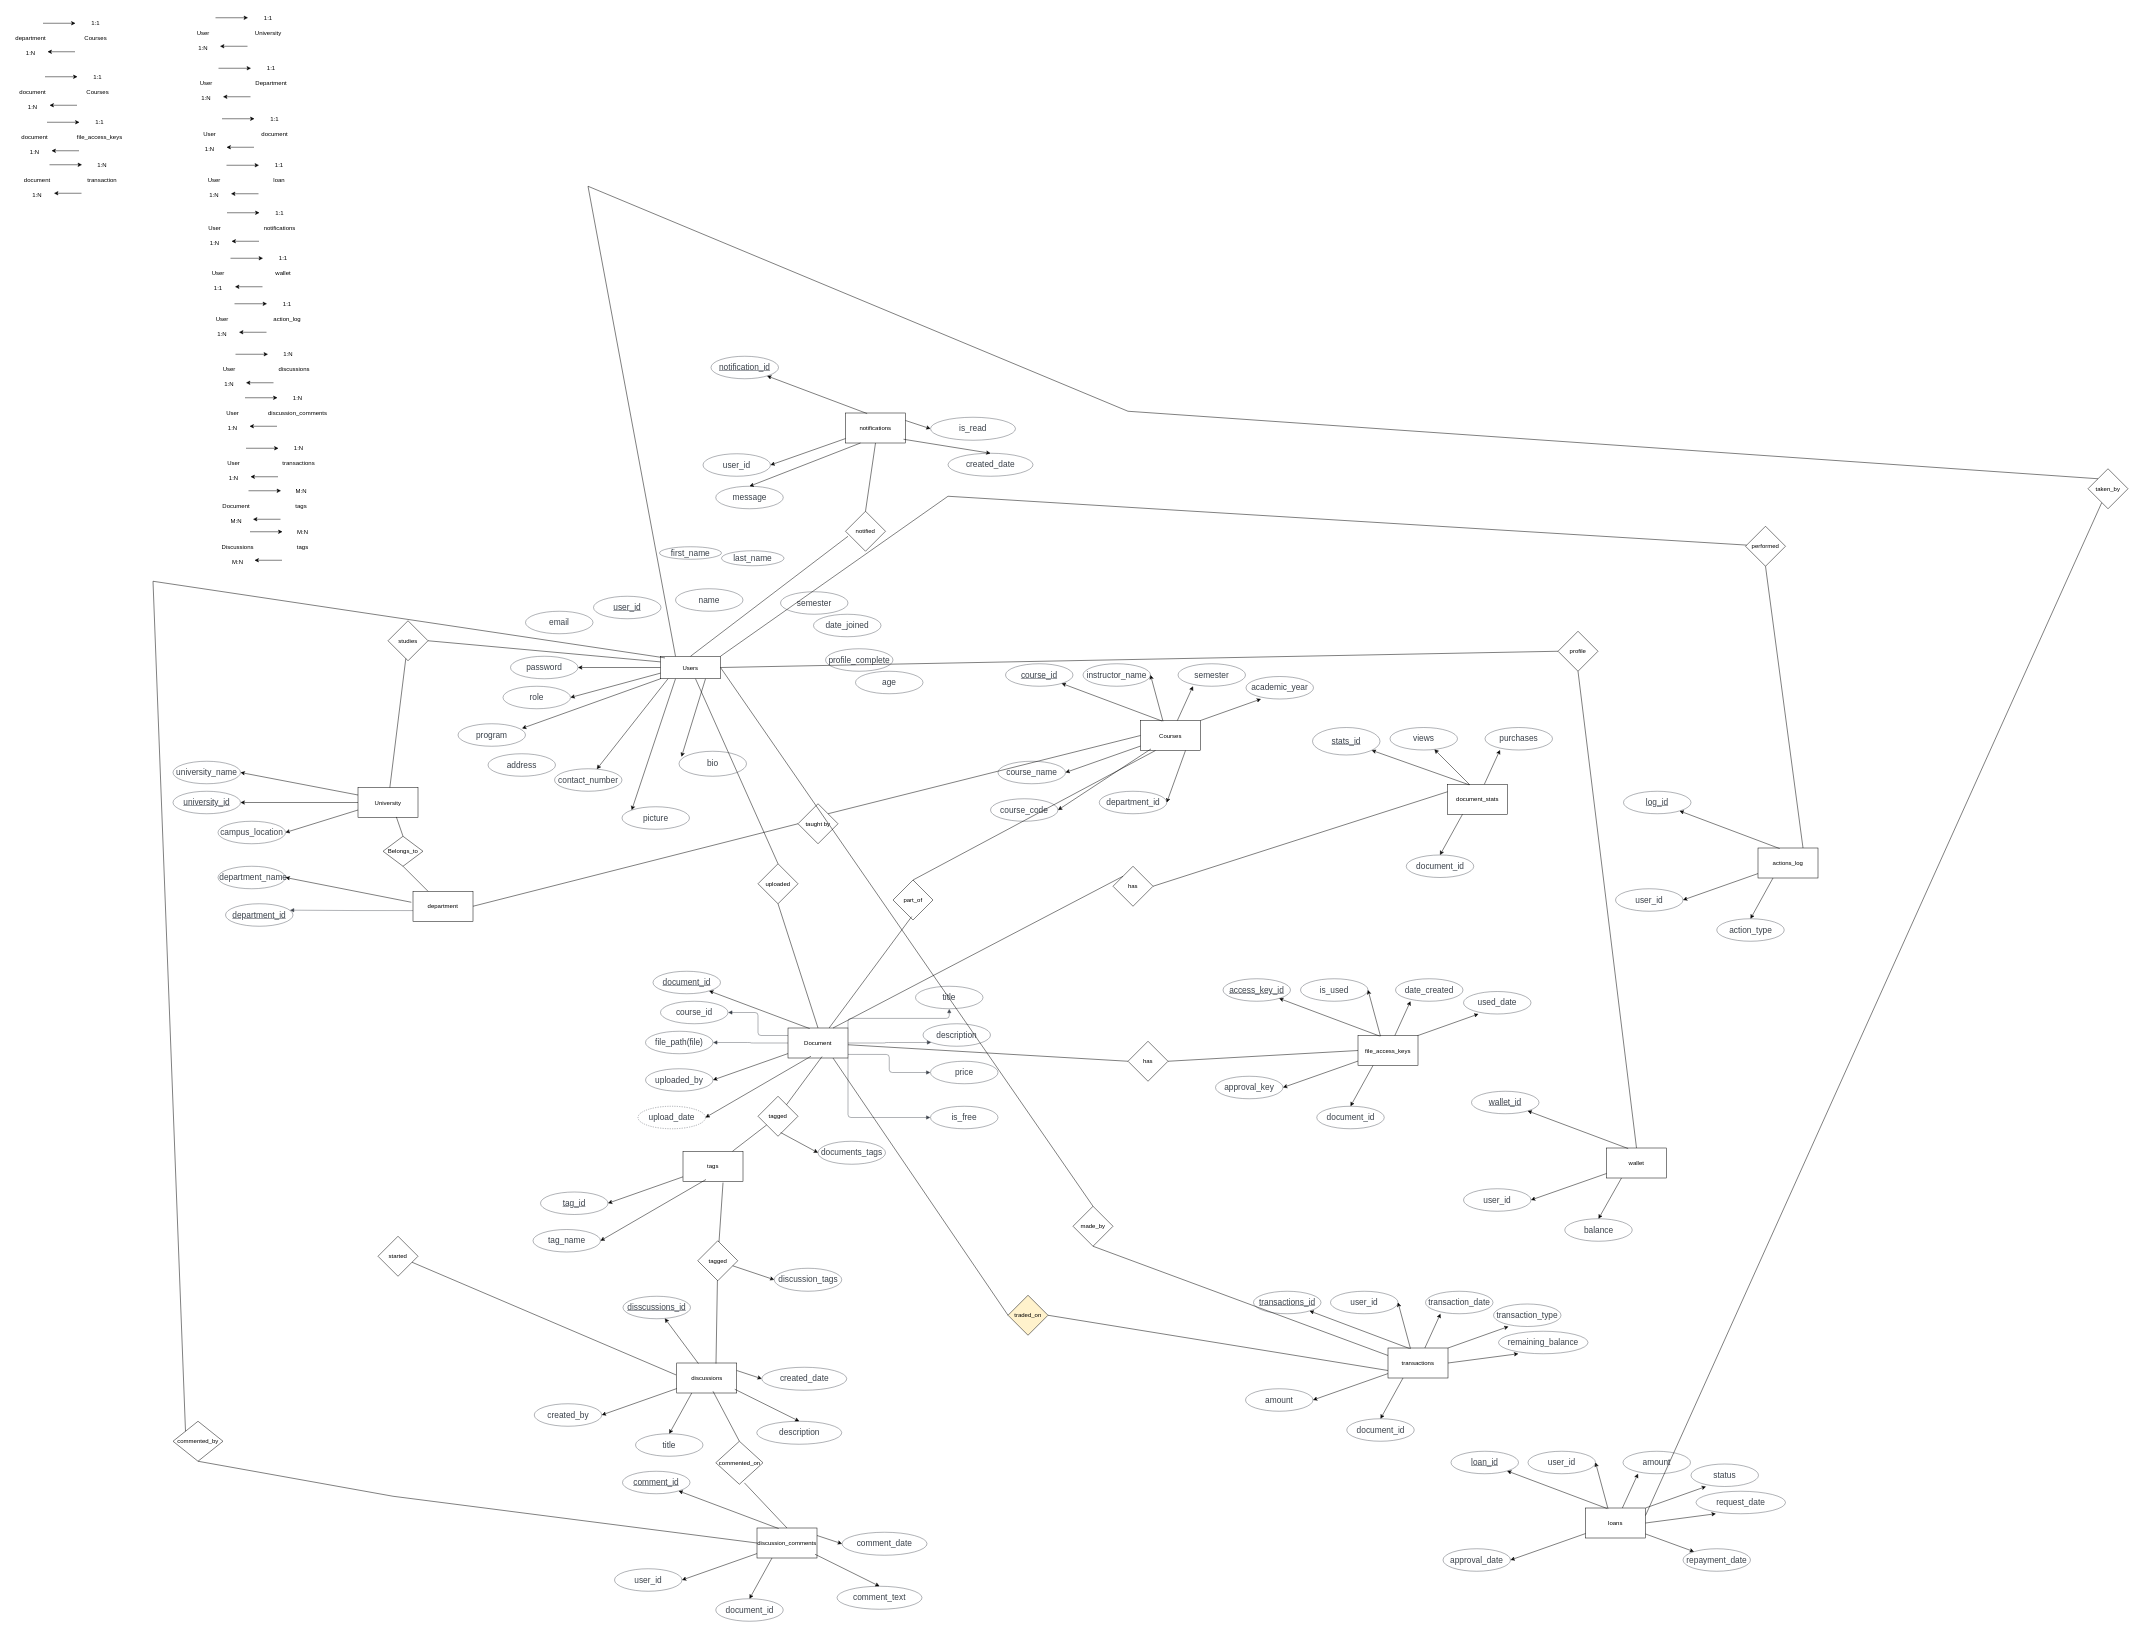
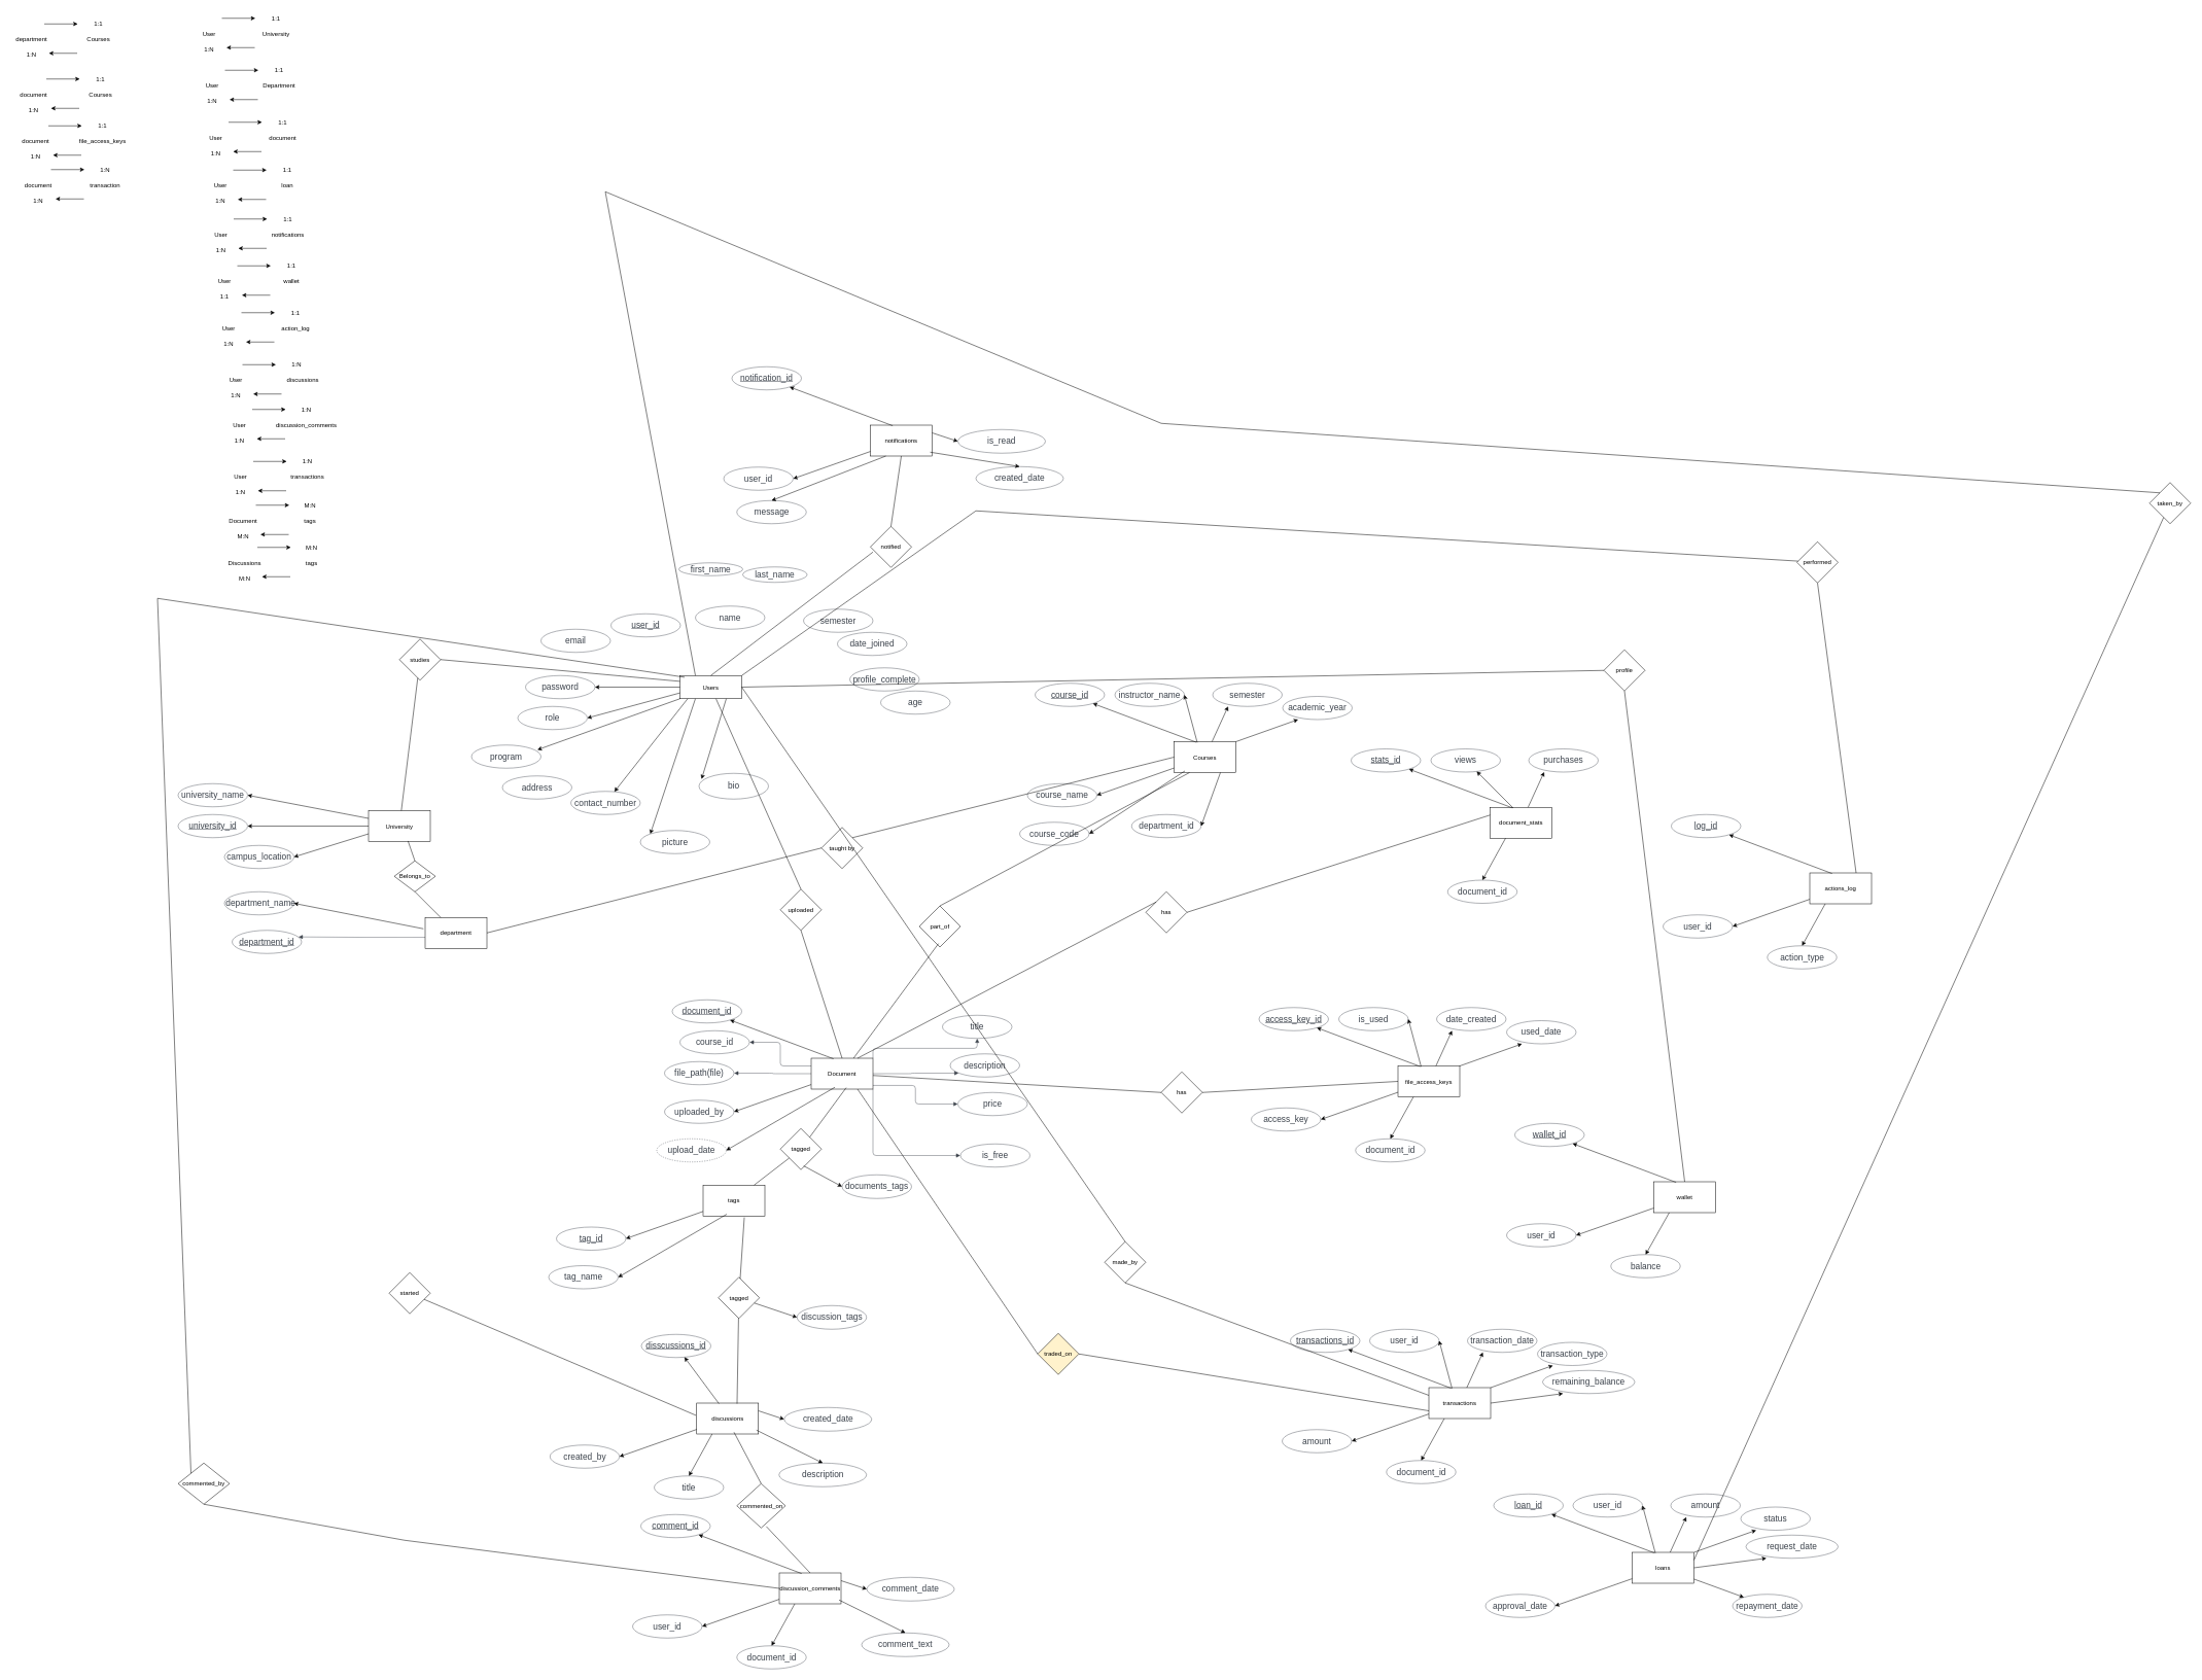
- <mxCell id="88" value="stats_id" style="html=1;overflow=block;blockSpacing=1;whiteSpace=wrap;ellipse;fontSize=16.7;fontColor=#3a414a;fontStyle=4;spacing=3.8;strokeColor=#3a414a;strokeOpacity=100;fillOpacity=100;rounded=1;absoluteArcSize=1;arcSize=9;fillColor=#ffffff;strokeWidth=0.8;lucidId=CTXyAcADFPme;" parent="1" vertex="1"><mxGeometry x="2624" y="1454.5" width="135" height="55" as="geometry" /></mxCell>
+ <mxCell id="88" value="stats_id" style="html=1;overflow=block;blockSpacing=1;whiteSpace=wrap;ellipse;fontSize=16.7;fontColor=#3a414a;fontStyle=4;spacing=3.8;strokeColor=#3a414a;strokeOpacity=100;fillOpacity=100;rounded=1;absoluteArcSize=1;arcSize=9;fillColor=#ffffff;strokeWidth=0.8;lucidId=CTXyAcADFPme;" parent="1" vertex="1"><mxGeometry x="2624" y="1454.5" width="135" height="45" as="geometry" /></mxCell>
- <mxCell id="76" value="approval_key" style="html=1;overflow=block;blockSpacing=1;whiteSpace=wrap;ellipse;fontSize=16.7;fontColor=#3a414a;spacing=3.8;strokeColor=#3a414a;strokeOpacity=100;fillOpacity=100;rounded=1;absoluteArcSize=1;arcSize=9;fillColor=#ffffff;strokeWidth=0.8;lucidId=CTXyEhZ~NJwq;" parent="1" vertex="1"><mxGeometry x="2430" y="2152" width="135" height="45" as="geometry" /></mxCell>
+ <mxCell id="76" value="access_key" style="html=1;overflow=block;blockSpacing=1;whiteSpace=wrap;ellipse;fontSize=16.7;fontColor=#3a414a;spacing=3.8;strokeColor=#3a414a;strokeOpacity=100;fillOpacity=100;rounded=1;absoluteArcSize=1;arcSize=9;fillColor=#ffffff;strokeWidth=0.8;lucidId=CTXyEhZ~NJwq;" parent="1" vertex="1"><mxGeometry x="2430" y="2152" width="135" height="45" as="geometry" /></mxCell>
- <mxCell id="26" value="is_free&#09;" style="html=1;overflow=block;blockSpacing=1;whiteSpace=wrap;ellipse;fontSize=16.7;fontColor=#3a414a;spacing=3.8;strokeColor=#3a414a;strokeOpacity=100;fillOpacity=100;rounded=1;absoluteArcSize=1;arcSize=9;fillColor=#ffffff;strokeWidth=0.8;lucidId=CTXynaInC8LI;" parent="1" vertex="1"><mxGeometry x="1860" y="2212" width="135" height="45" as="geometry" /></mxCell>
+ <mxCell id="26" value="is_free&#09;" style="html=1;overflow=block;blockSpacing=1;whiteSpace=wrap;ellipse;fontSize=16.7;fontColor=#3a414a;spacing=3.8;strokeColor=#3a414a;strokeOpacity=100;fillOpacity=100;rounded=1;absoluteArcSize=1;arcSize=9;fillColor=#ffffff;strokeWidth=0.8;lucidId=CTXynaInC8LI;" parent="1" vertex="1"><mxGeometry x="1865" y="2222" width="135" height="45" as="geometry" /></mxCell>
